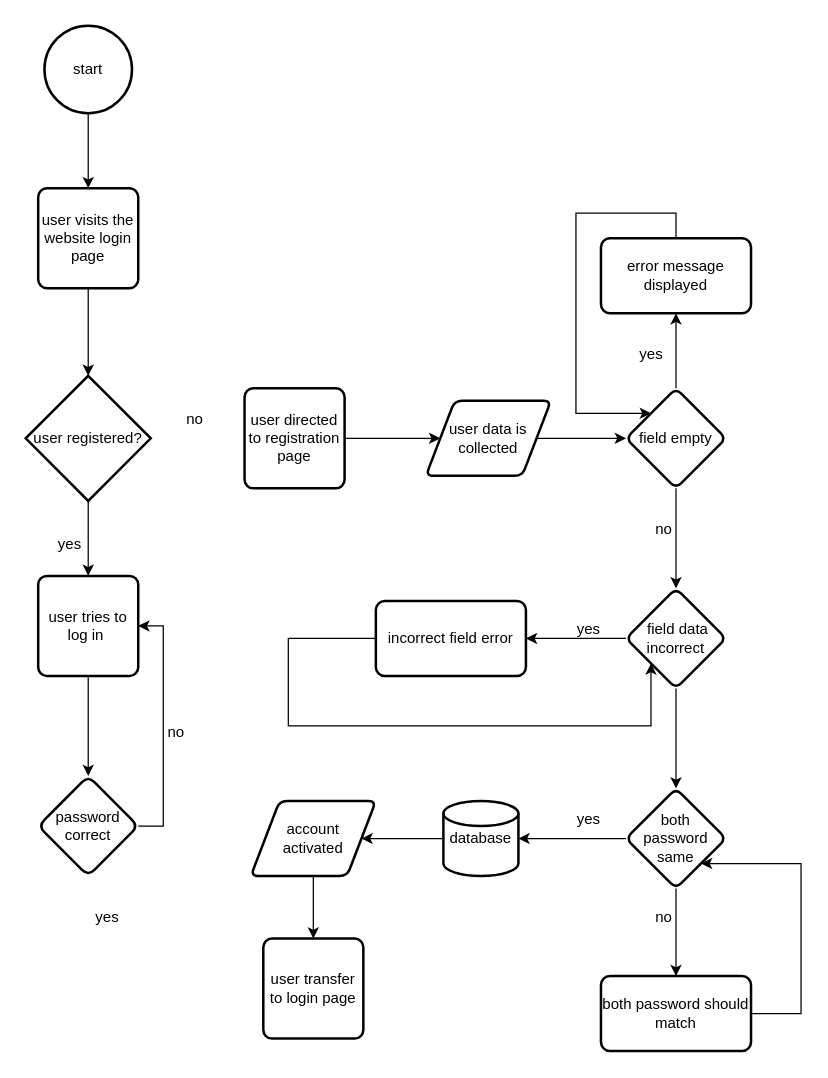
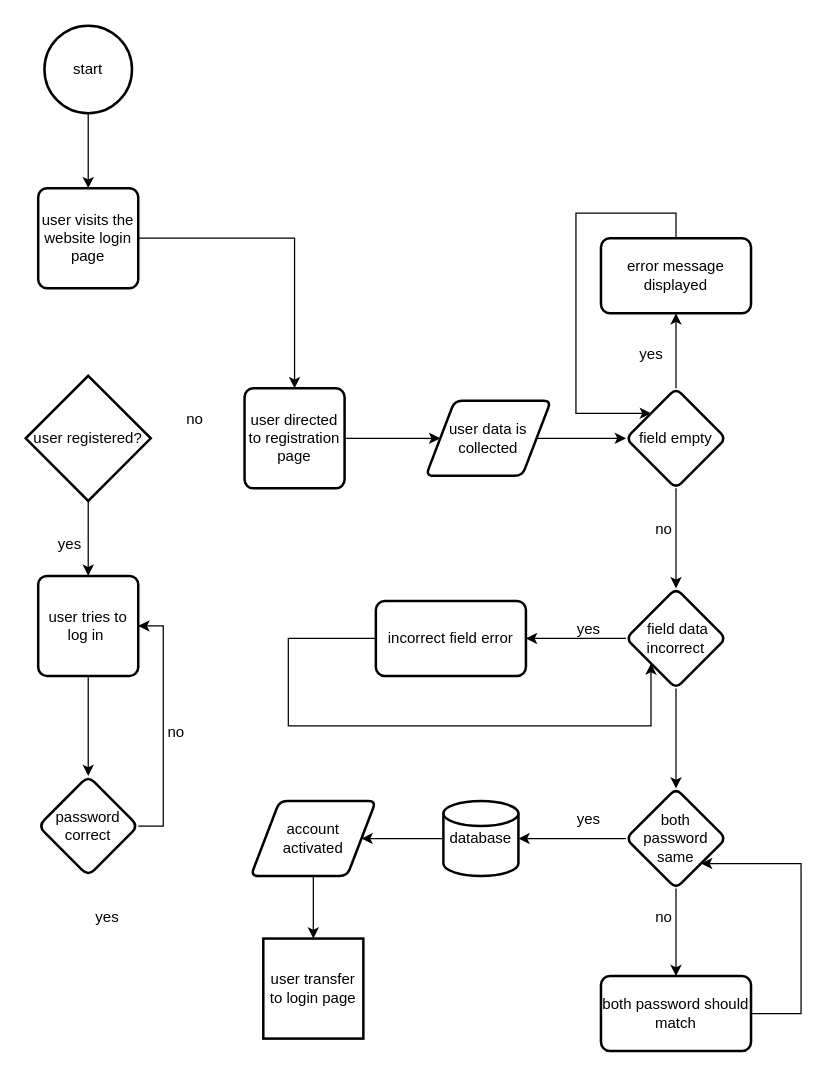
- <mxCell id="4" style="edgeStyle=orthogonalEdgeStyle;rounded=0;orthogonalLoop=1;jettySize=auto;html=1;entryX=0.5;entryY=0;entryDx=0;entryDy=0;entryPerimeter=0;" edge="1" parent="1" source="5" target="7"><mxGeometry relative="1" as="geometry" /></mxCell>
+ <mxCell id="4" style="edgeStyle=orthogonalEdgeStyle;rounded=0;orthogonalLoop=1;jettySize=auto;html=1;" edge="1" parent="1" source="5" target="12"><mxGeometry relative="1" as="geometry" /></mxCell>
- <mxCell id="44" value="user transfer to login page" style="rounded=1;whiteSpace=wrap;html=1;absoluteArcSize=1;arcSize=14;strokeWidth=2;" vertex="1" parent="1"><mxGeometry x="210" y="750" width="80" height="80" as="geometry" /></mxCell>
+ <mxCell id="44" value="user transfer to login page" style="whiteSpace=wrap;html=1;absoluteArcSize=1;arcSize=14;strokeWidth=2;rounded=0;" vertex="1" parent="1"><mxGeometry x="210" y="750" width="80" height="80" as="geometry" /></mxCell>
